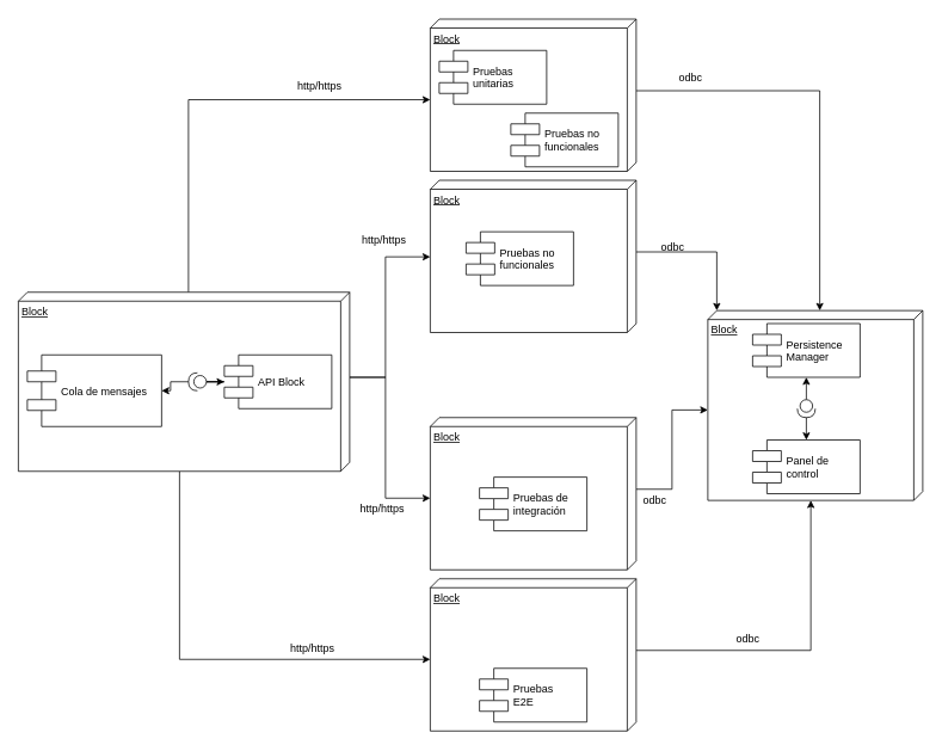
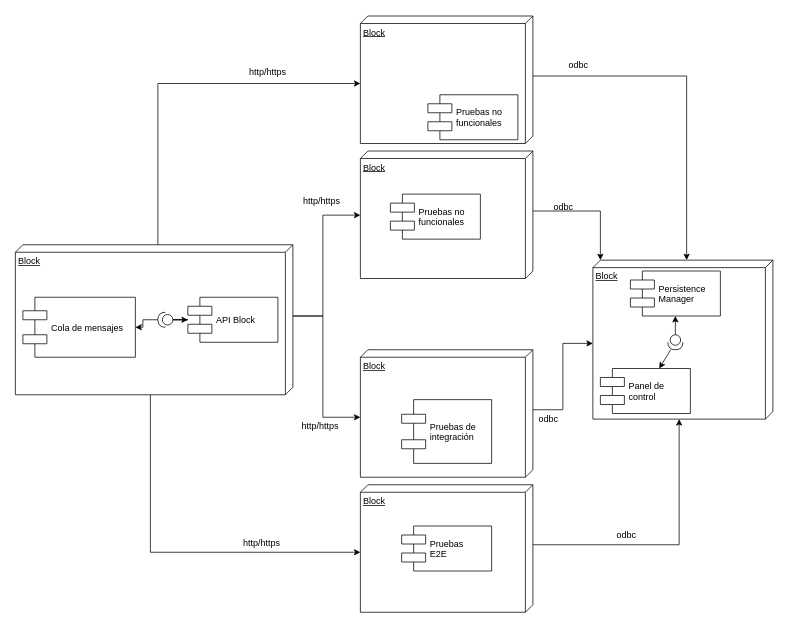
- <mxCell id="9" value="Pruebas&#10;unitarias" style="shape=component;align=left;spacingLeft=36;" vertex="1" parent="1"><mxGeometry x="490" y="55.5" width="120" height="60" as="geometry" /></mxCell>
- <mxCell id="31" value="Panel de &#10;control" style="shape=component;align=left;spacingLeft=36;" vertex="1" parent="1"><mxGeometry x="840" y="490.5" width="120" height="60" as="geometry" /></mxCell>
+ <mxCell id="31" value="Panel de &#10;control" style="shape=component;align=left;spacingLeft=36;" vertex="1" parent="1"><mxGeometry x="800" y="490.5" width="120" height="60" as="geometry" /></mxCell>
- <mxCell id="18" value="Pruebas de &#10;integración" style="shape=component;align=left;spacingLeft=36;" vertex="1" parent="1"><mxGeometry x="535" y="532" width="120" height="60" as="geometry" /></mxCell>
+ <mxCell id="18" value="Pruebas de &#10;integración" style="shape=component;align=left;spacingLeft=36;" vertex="1" parent="1"><mxGeometry x="535" y="532" width="120" height="85" as="geometry" /></mxCell>
- <mxCell id="19" value="Pruebas&#10;E2E" style="shape=component;align=left;spacingLeft=36;" vertex="1" parent="1"><mxGeometry x="535" y="745.5" width="120" height="60" as="geometry" /></mxCell>
+ <mxCell id="19" value="Pruebas&#10;E2E" style="shape=component;align=left;spacingLeft=36;" vertex="1" parent="1"><mxGeometry x="535" y="700.5" width="120" height="60" as="geometry" /></mxCell>
